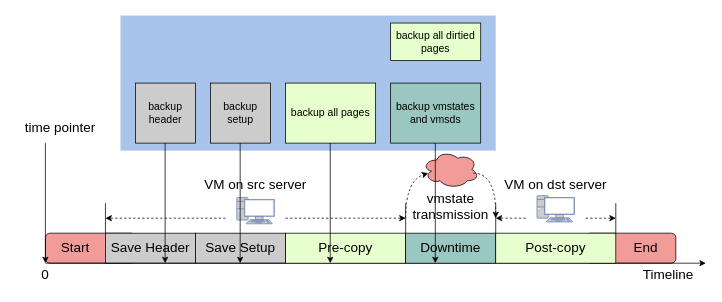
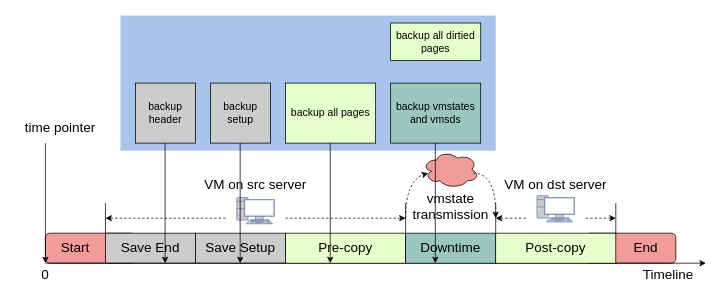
- <mxCell id="6" value="Save Header" style="rounded=0;whiteSpace=wrap;html=1;fontSize=18;fillColor=#CCCCCC;" parent="1" vertex="1"><mxGeometry x="140" y="310" width="120" height="40" as="geometry" /></mxCell>
+ <mxCell id="6" value="Save End" style="rounded=0;whiteSpace=wrap;html=1;fontSize=18;fillColor=#CCCCCC;" parent="1" vertex="1"><mxGeometry x="140" y="310" width="120" height="40" as="geometry" /></mxCell>
